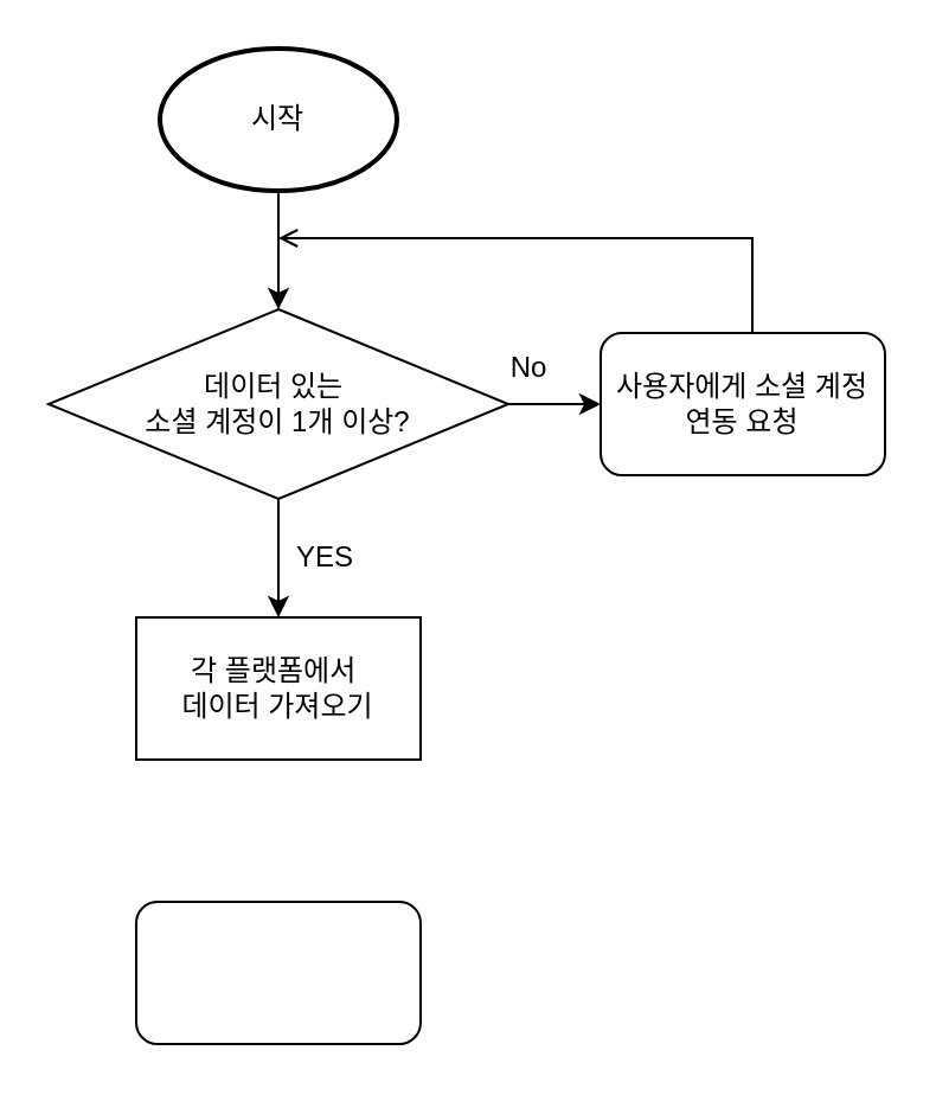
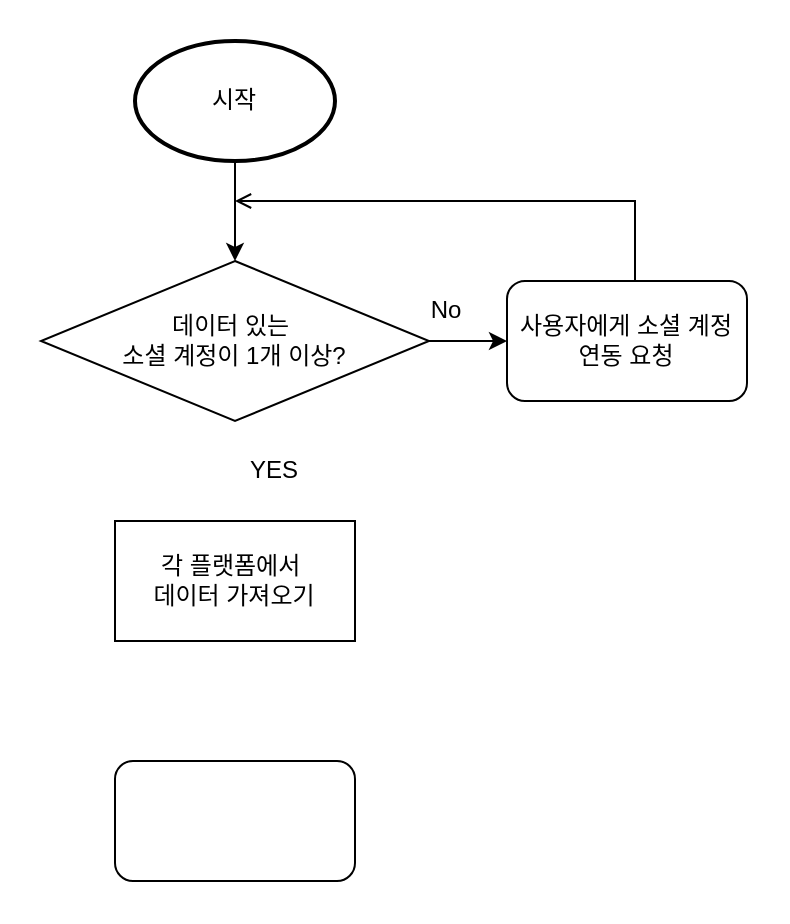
- <mxCell id="6" style="edgeStyle=orthogonalEdgeStyle;rounded=0;orthogonalLoop=1;jettySize=auto;html=1;entryX=0.5;entryY=0;entryDx=0;entryDy=0;" edge="1" parent="1" source="7" target="10"><mxGeometry relative="1" as="geometry" /></mxCell>
